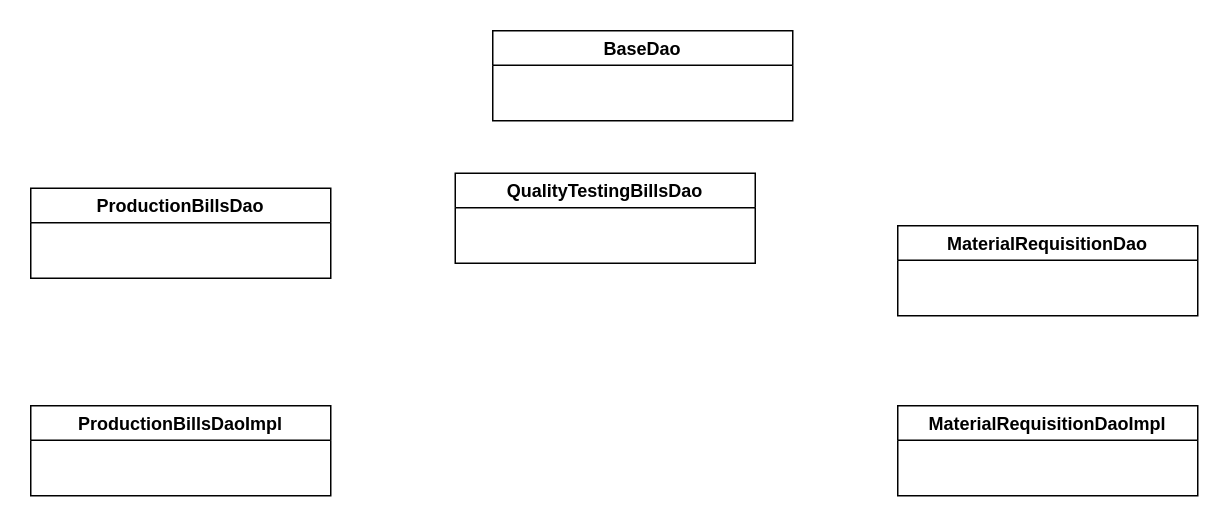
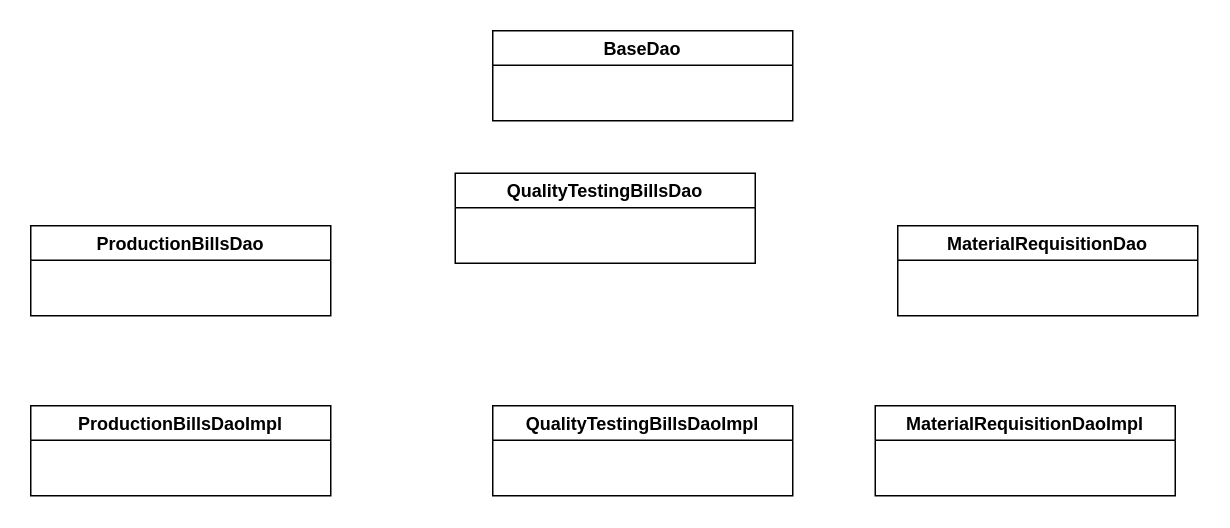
- <mxCell id="3" value="ProductionBillsDao" style="swimlane;" vertex="1" parent="1"><mxGeometry x="20" y="125" width="200" height="60" as="geometry" /></mxCell>
+ <mxCell id="3" value="ProductionBillsDao" style="swimlane;" vertex="1" parent="1"><mxGeometry x="20" y="150" width="200" height="60" as="geometry" /></mxCell>
+ <mxCell id="7" value="QualityTestingBillsDaoImpl" style="swimlane;" vertex="1" parent="1"><mxGeometry x="328" y="270" width="200" height="60" as="geometry" /></mxCell>
- <mxCell id="8" value="MaterialRequisitionDaoImpl" style="swimlane;" vertex="1" parent="1"><mxGeometry x="598" y="270" width="200" height="60" as="geometry" /></mxCell>
+ <mxCell id="8" value="MaterialRequisitionDaoImpl" style="swimlane;" vertex="1" parent="1"><mxGeometry x="583" y="270" width="200" height="60" as="geometry" /></mxCell>
